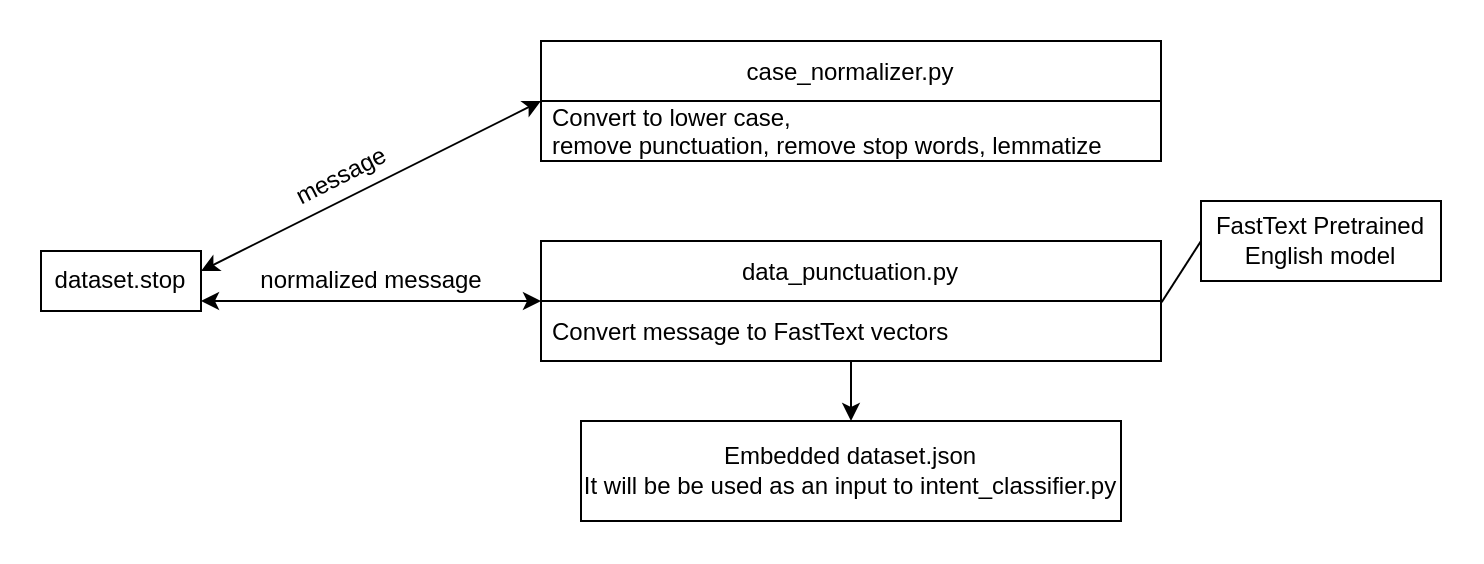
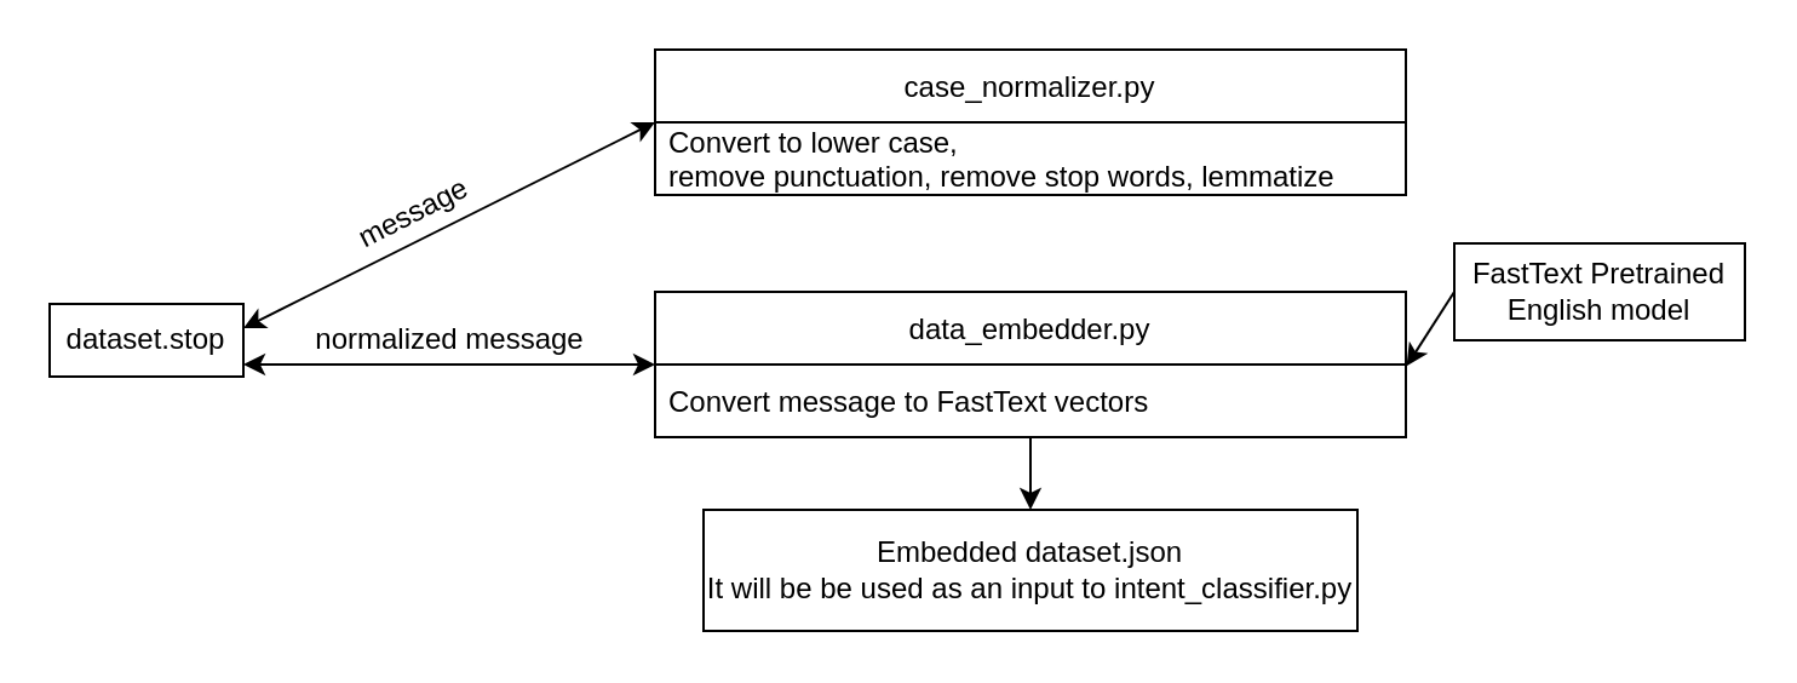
- <mxCell id="5" value="data_punctuation.py" style="swimlane;fontStyle=0;childLayout=stackLayout;horizontal=1;startSize=30;horizontalStack=0;resizeParent=1;resizeParentMax=0;resizeLast=0;collapsible=1;marginBottom=0;" parent="1" vertex="1"><mxGeometry x="270" y="120" width="310" height="60" as="geometry" /></mxCell>
+ <mxCell id="5" value="data_embedder.py" style="swimlane;fontStyle=0;childLayout=stackLayout;horizontal=1;startSize=30;horizontalStack=0;resizeParent=1;resizeParentMax=0;resizeLast=0;collapsible=1;marginBottom=0;" parent="1" vertex="1"><mxGeometry x="270" y="120" width="310" height="60" as="geometry" /></mxCell>
- <mxCell id="7" style="rounded=0;orthogonalLoop=1;jettySize=auto;html=1;exitX=0;exitY=0.5;exitDx=0;exitDy=0;entryX=1.001;entryY=0.022;entryDx=0;entryDy=0;entryPerimeter=0;endArrow=none;" parent="1" source="8" target="6" edge="1"><mxGeometry relative="1" as="geometry" /></mxCell>
+ <mxCell id="7" style="rounded=0;orthogonalLoop=1;jettySize=auto;html=1;exitX=0;exitY=0.5;exitDx=0;exitDy=0;entryX=1.001;entryY=0.022;entryDx=0;entryDy=0;entryPerimeter=0;" parent="1" source="8" target="6" edge="1"><mxGeometry relative="1" as="geometry" /></mxCell>
